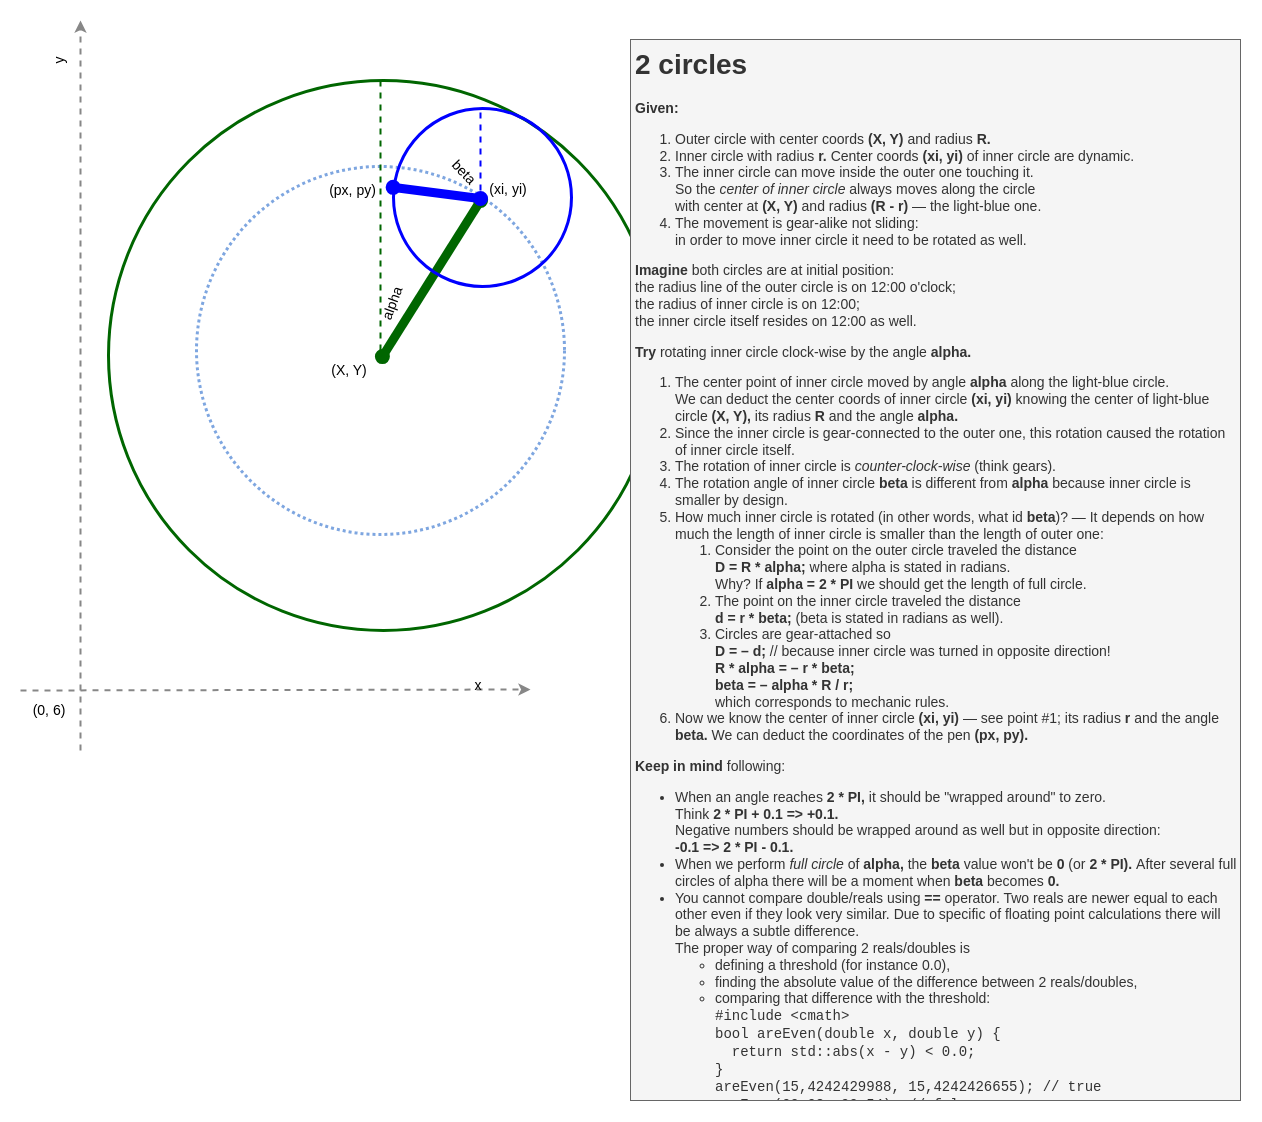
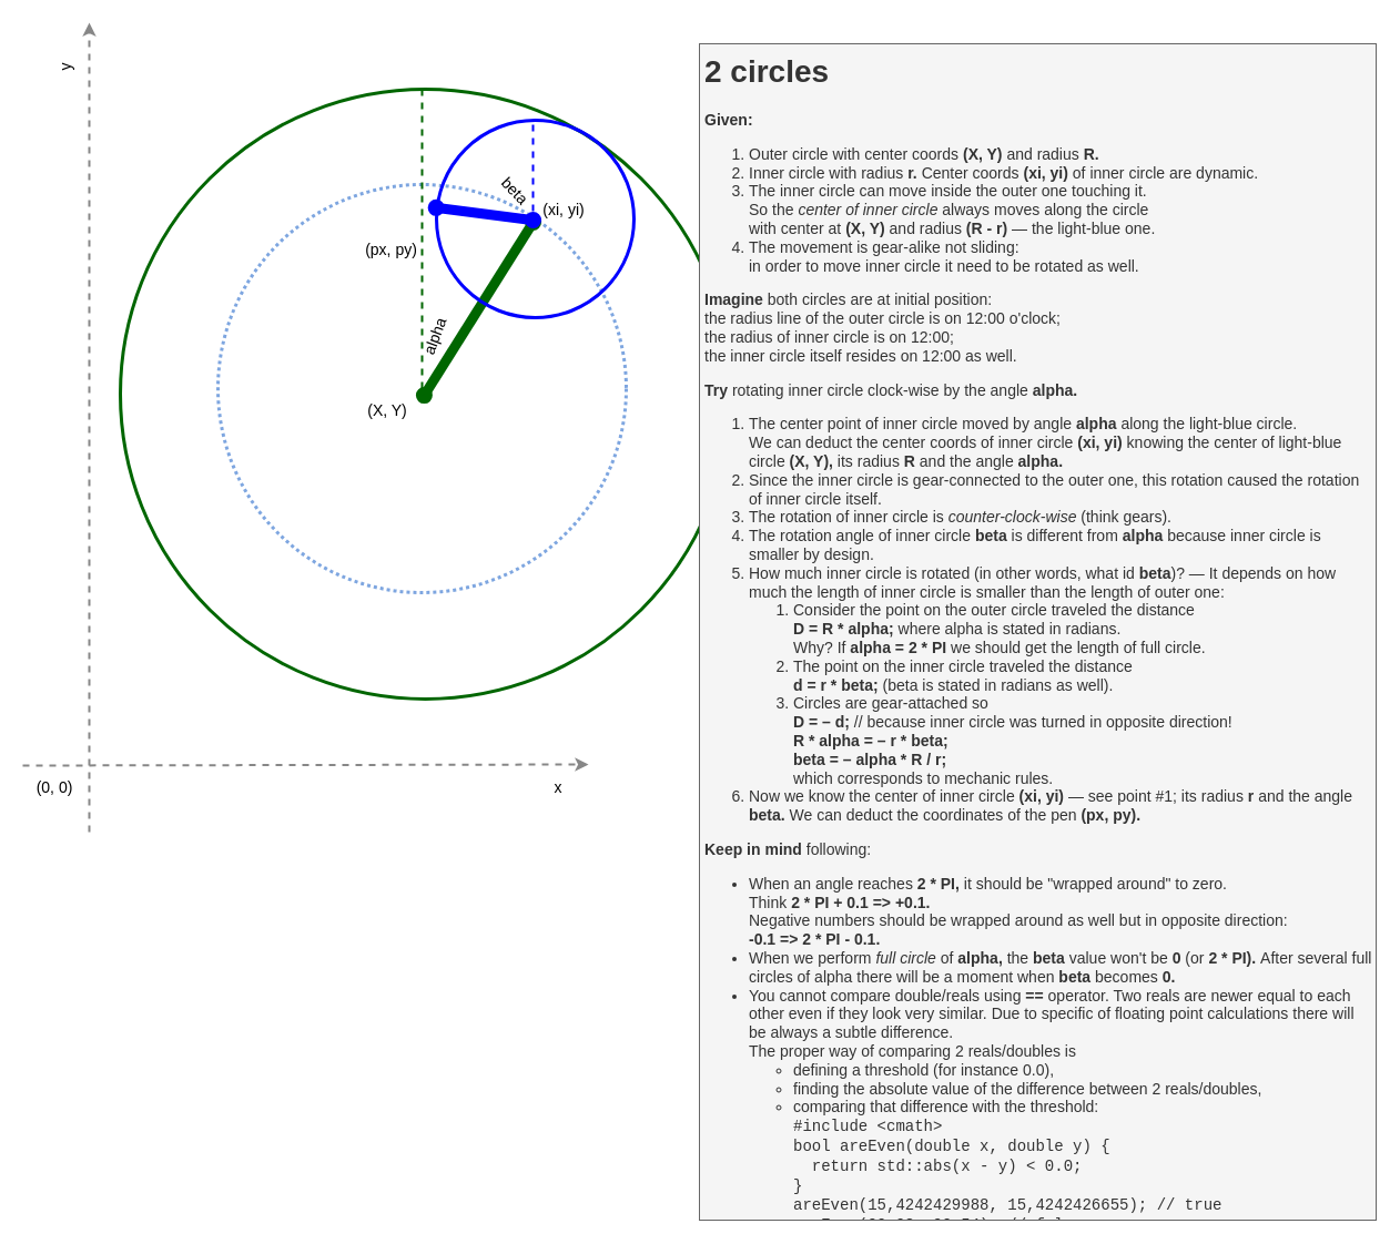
- <mxCell id="20" value="(px, py)" style="text;html=1;strokeColor=none;fillColor=none;align=center;verticalAlign=middle;whiteSpace=wrap;rounded=0;fontStyle=0;fontSize=14;" vertex="1" parent="1"><mxGeometry x="320" y="180" width="65" height="20" as="geometry" /></mxCell>
+ <mxCell id="20" value="(px, py)" style="text;html=1;strokeColor=none;fillColor=none;align=center;verticalAlign=middle;whiteSpace=wrap;rounded=0;fontStyle=0;fontSize=14;" vertex="1" parent="1"><mxGeometry x="320" y="215" width="65" height="20" as="geometry" /></mxCell>
- <mxCell id="14" value="x" style="text;html=1;strokeColor=none;fillColor=none;align=center;verticalAlign=middle;whiteSpace=wrap;rounded=0;fontStyle=0;fontSize=14;" vertex="1" parent="1"><mxGeometry x="449" y="675" width="58" height="20" as="geometry" /></mxCell>
+ <mxCell id="14" value="x" style="text;html=1;strokeColor=none;fillColor=none;align=center;verticalAlign=middle;whiteSpace=wrap;rounded=0;fontStyle=0;fontSize=14;" vertex="1" parent="1"><mxGeometry x="474" y="700" width="58" height="20" as="geometry" /></mxCell>
- <mxCell id="12" value="(0, 6)" style="text;html=1;strokeColor=none;fillColor=none;align=center;verticalAlign=middle;whiteSpace=wrap;rounded=0;fontStyle=0;fontSize=14;" vertex="1" parent="9"><mxGeometry y="680" width="58" height="20" as="geometry" /></mxCell>
+ <mxCell id="12" value="(0, 0)" style="text;html=1;strokeColor=none;fillColor=none;align=center;verticalAlign=middle;whiteSpace=wrap;rounded=0;fontStyle=0;fontSize=14;" vertex="1" parent="9"><mxGeometry y="680" width="58" height="20" as="geometry" /></mxCell>
